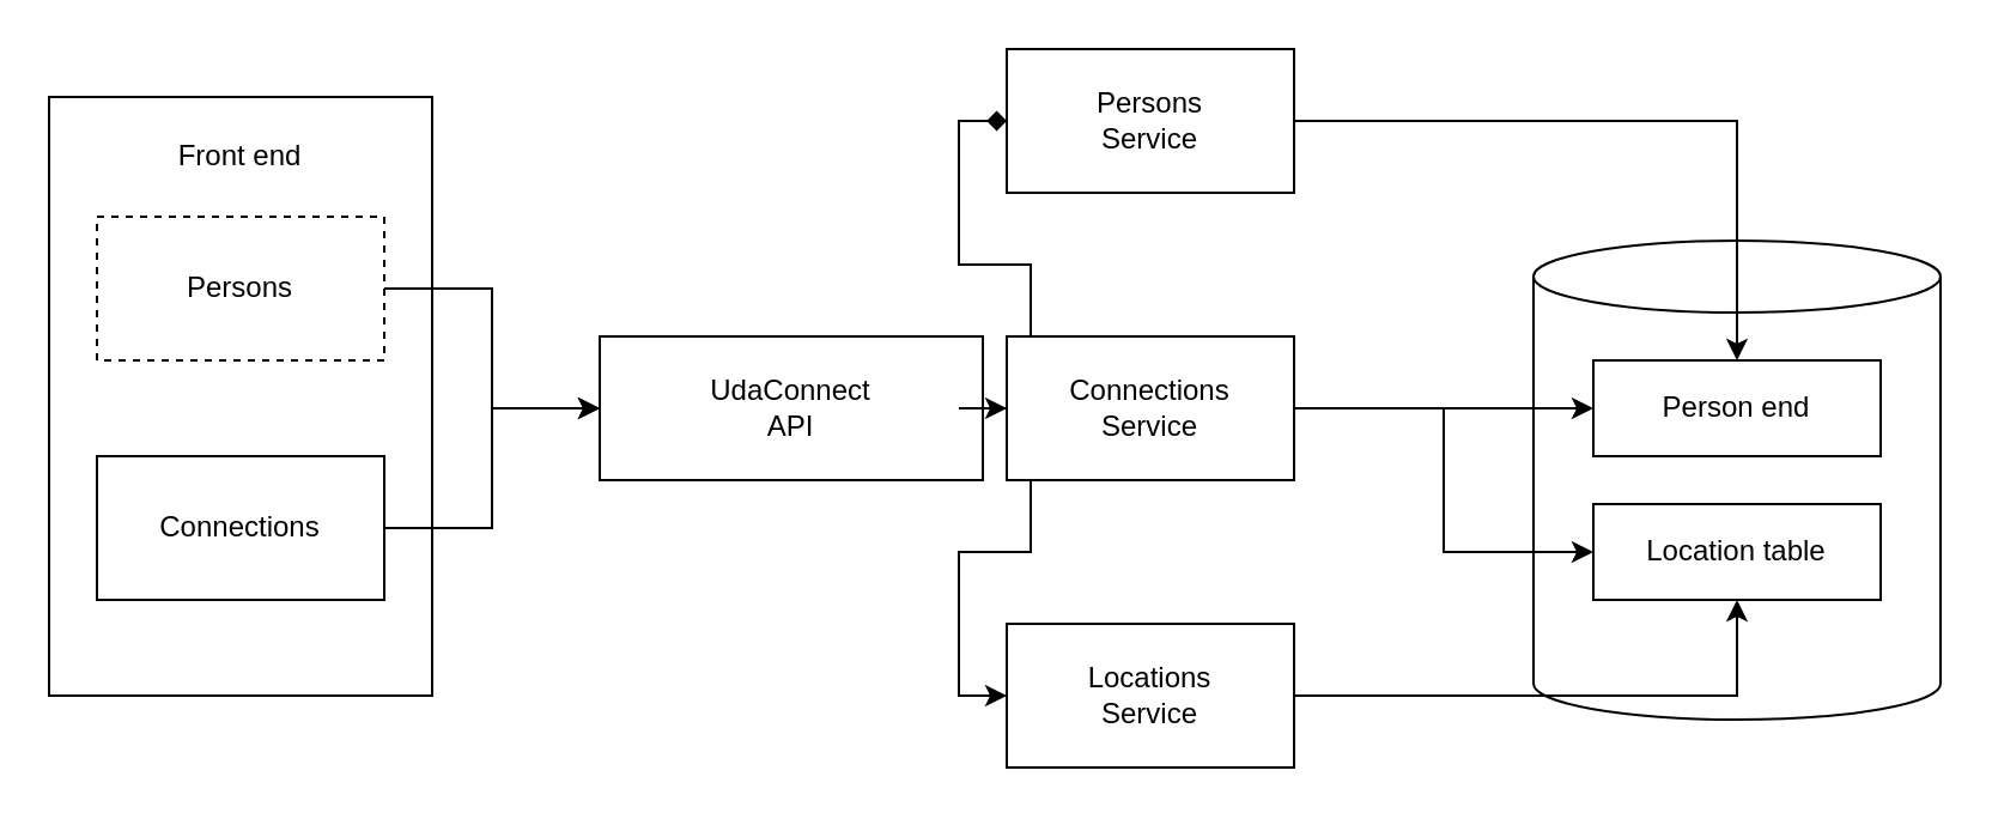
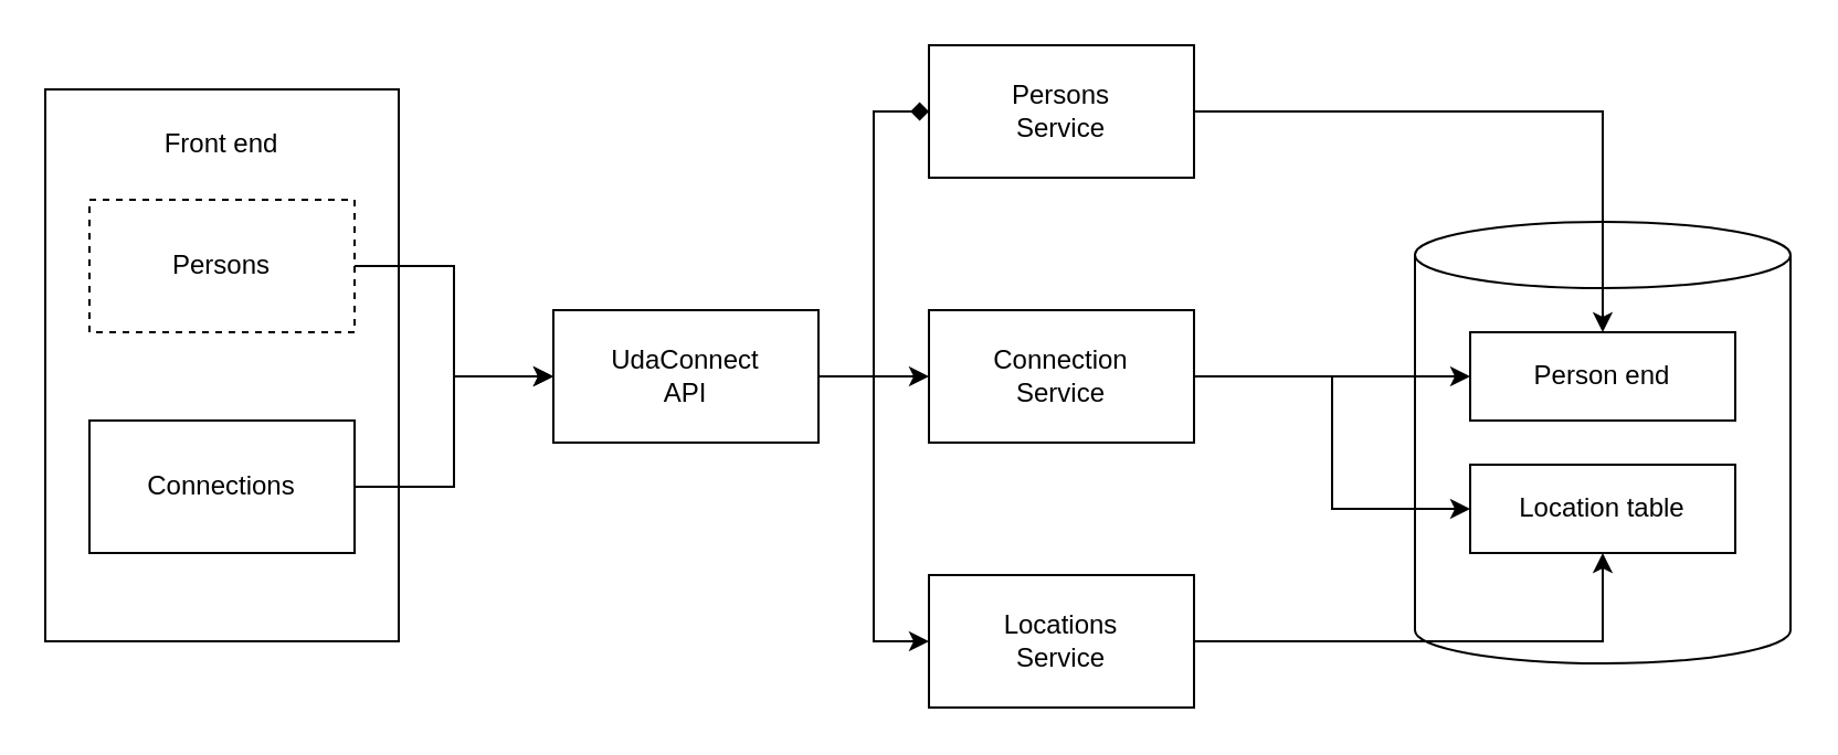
- <mxCell id="9" value="UdaConnect&lt;br&gt;API" style="rounded=0;whiteSpace=wrap;html=1;" parent="1" vertex="1"><mxGeometry x="250" y="140" width="160" height="60" as="geometry" /></mxCell>
+ <mxCell id="9" value="UdaConnect&lt;br&gt;API" style="rounded=0;whiteSpace=wrap;html=1;" parent="1" vertex="1"><mxGeometry x="250" y="140" width="120" height="60" as="geometry" /></mxCell>
- <mxCell id="13" value="Connections&lt;br&gt;Service" style="rounded=0;whiteSpace=wrap;html=1;" parent="1" vertex="1"><mxGeometry x="420" y="140" width="120" height="60" as="geometry" /></mxCell>
+ <mxCell id="13" value="Connection&lt;br&gt;Service" style="rounded=0;whiteSpace=wrap;html=1;" parent="1" vertex="1"><mxGeometry x="420" y="140" width="120" height="60" as="geometry" /></mxCell>
